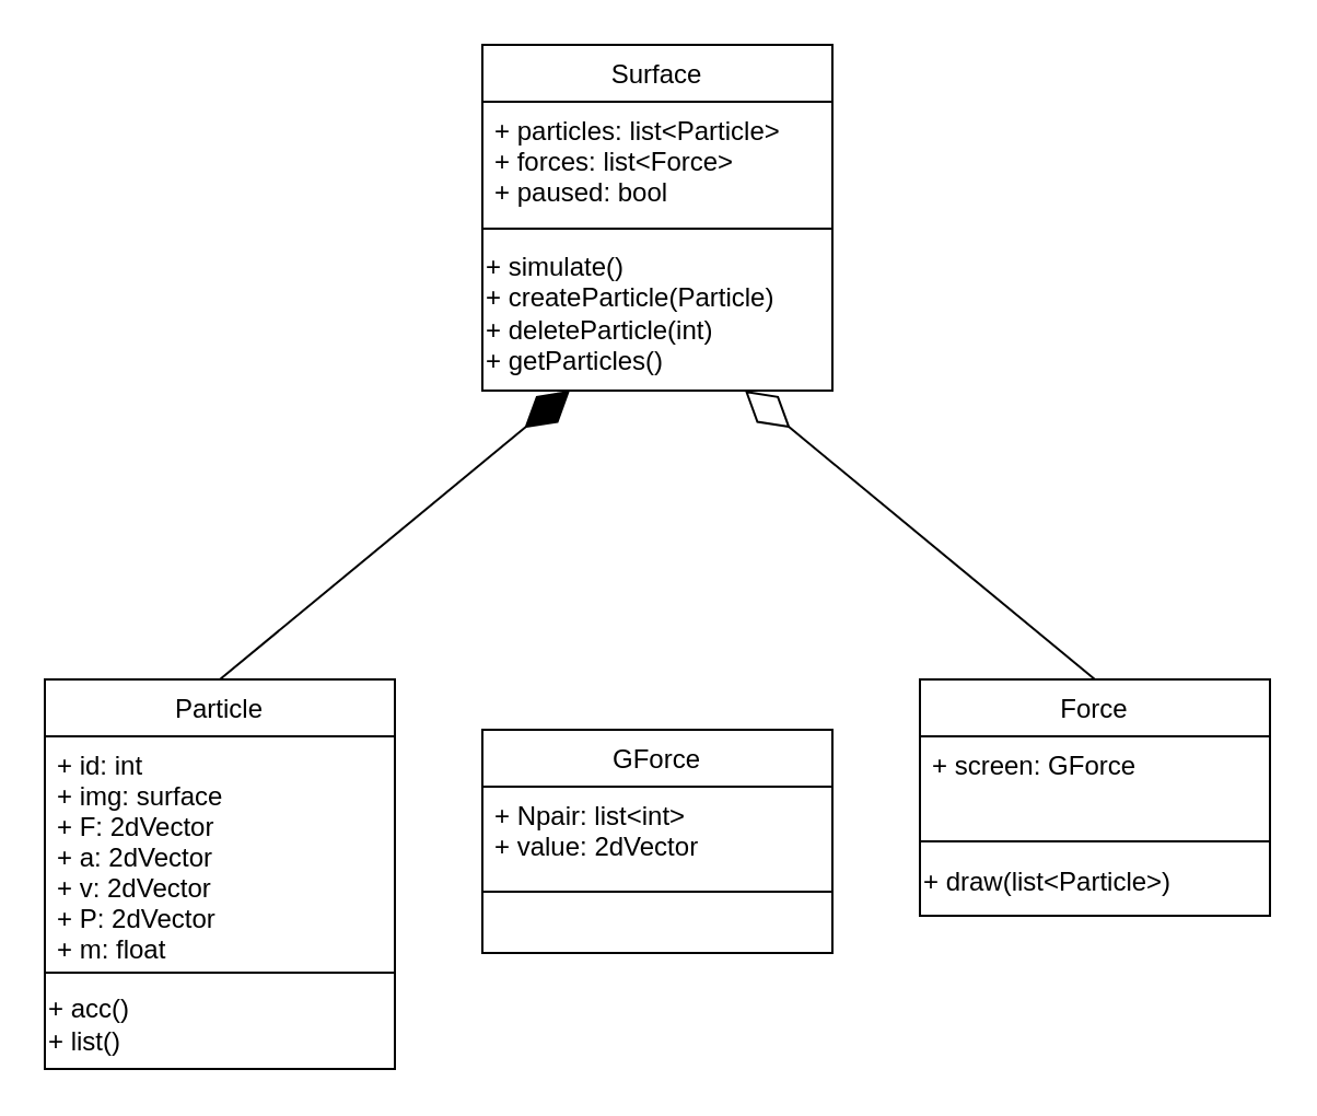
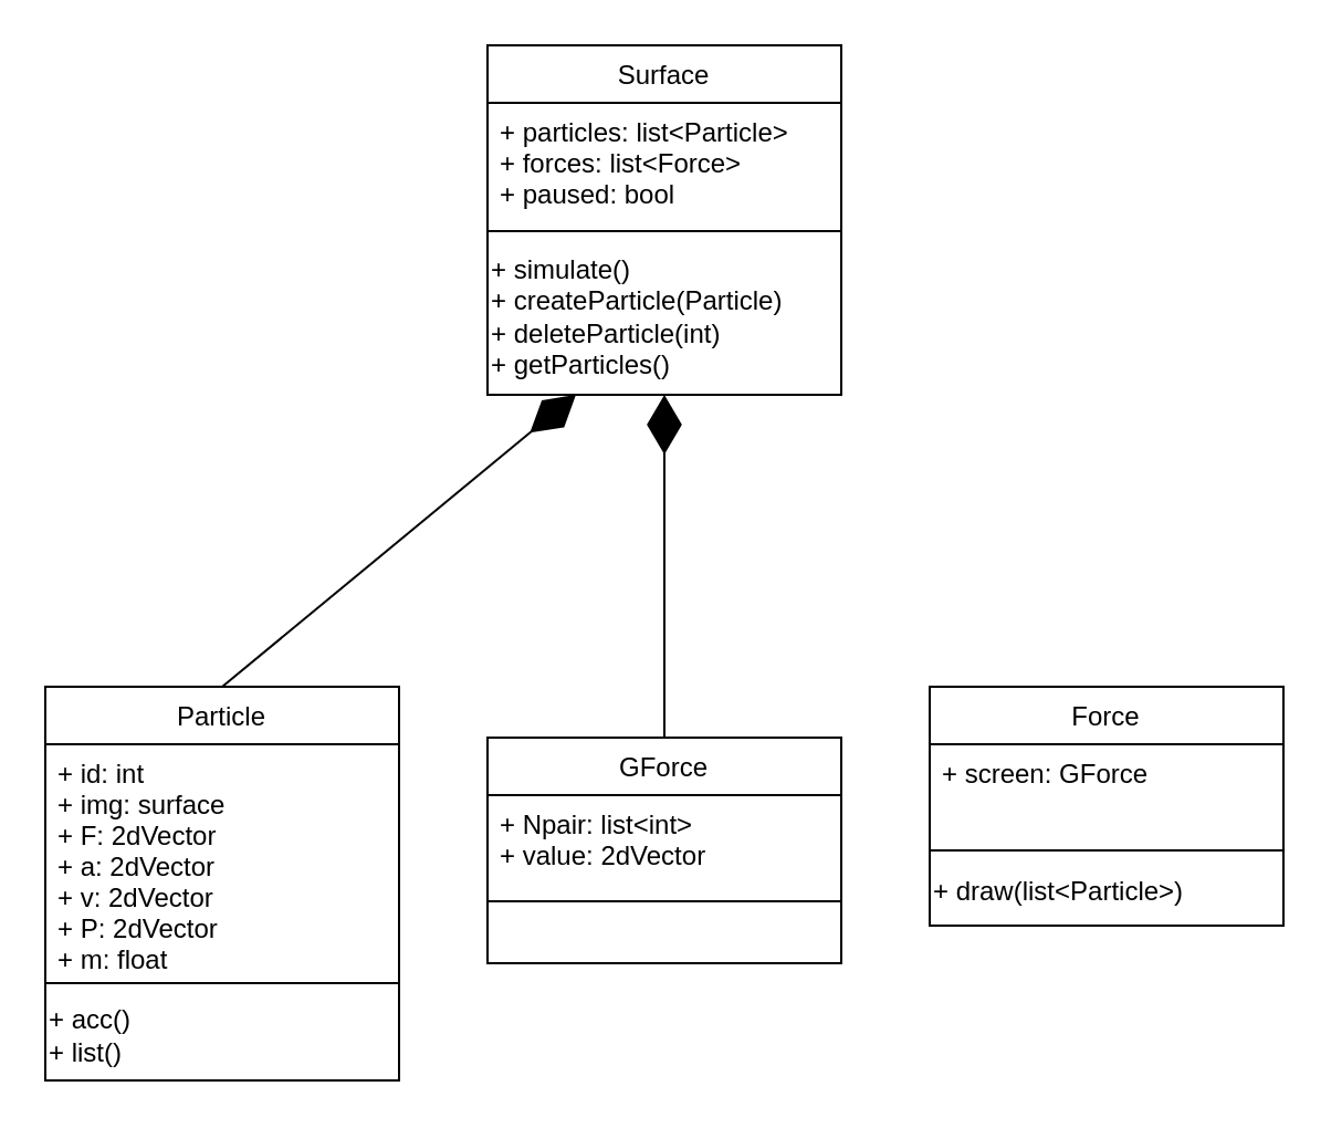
- <mxCell id="15" value="" style="endArrow=diamondThin;endFill=0;endSize=24;html=1;rounded=0;entryX=0.75;entryY=1;entryDx=0;entryDy=0;exitX=0.5;exitY=0;exitDx=0;exitDy=0;" parent="1" source="10" target="2" edge="1"><mxGeometry width="160" relative="1" as="geometry"><mxPoint x="440" y="190" as="sourcePoint" /><mxPoint x="360" y="148" as="targetPoint" /></mxGeometry></mxCell>
+ <mxCell id="20" value="" style="endArrow=diamondThin;endFill=1;endSize=24;html=1;rounded=0;entryX=0.5;entryY=1;entryDx=0;entryDy=0;exitX=0.5;exitY=0;exitDx=0;exitDy=0;" parent="1" source="16" target="2" edge="1"><mxGeometry width="160" relative="1" as="geometry"><mxPoint x="330" y="320" as="sourcePoint" /><mxPoint x="350" y="340" as="targetPoint" /></mxGeometry></mxCell>
